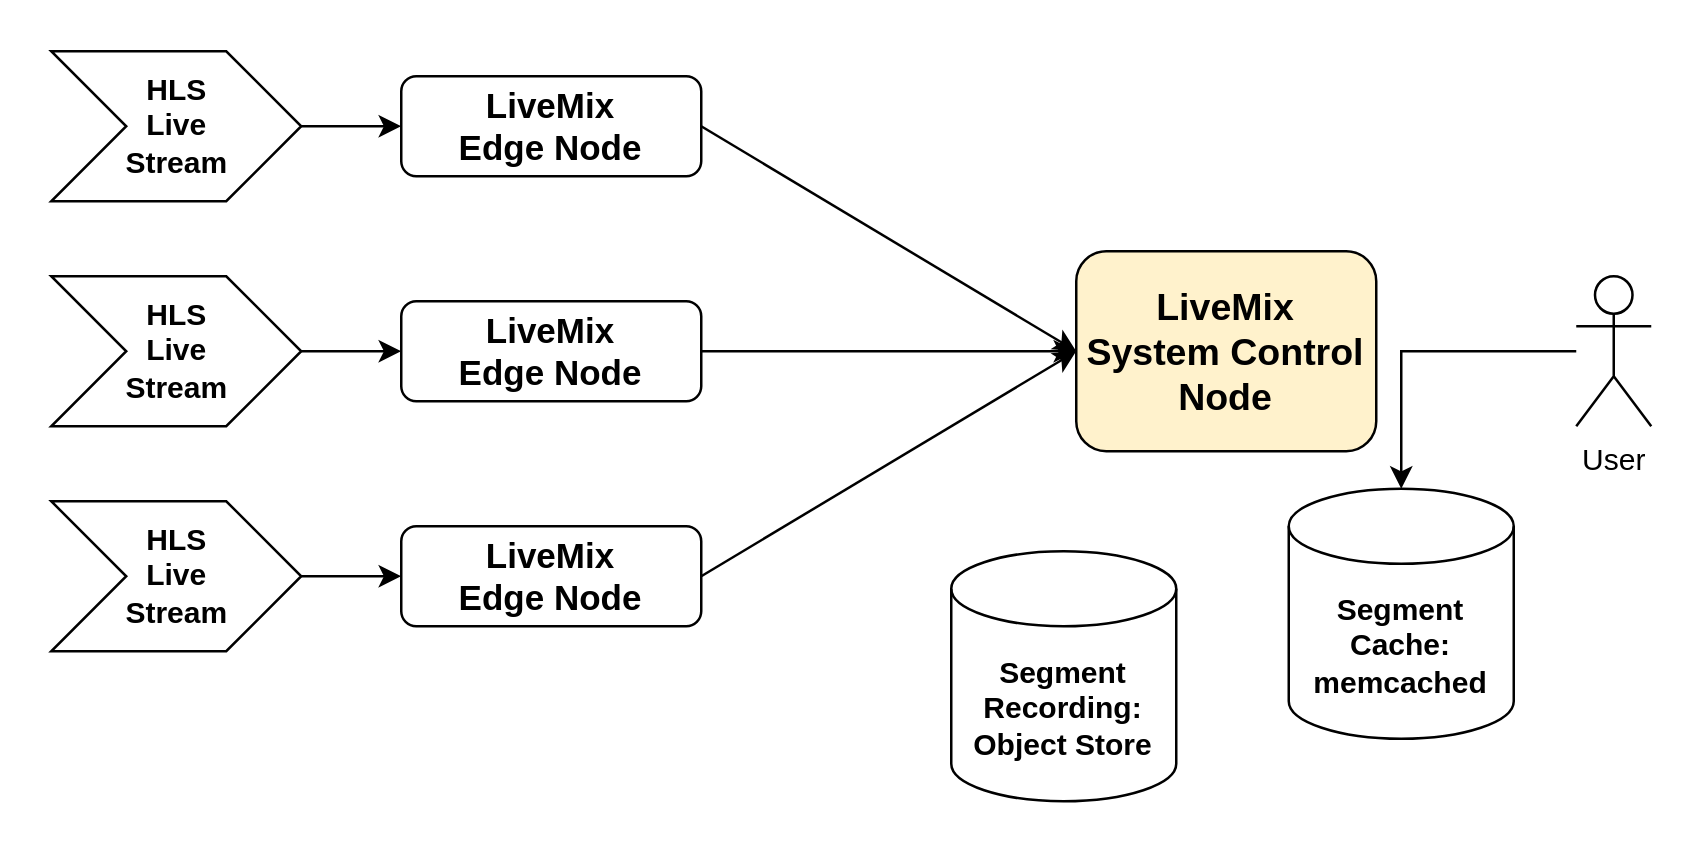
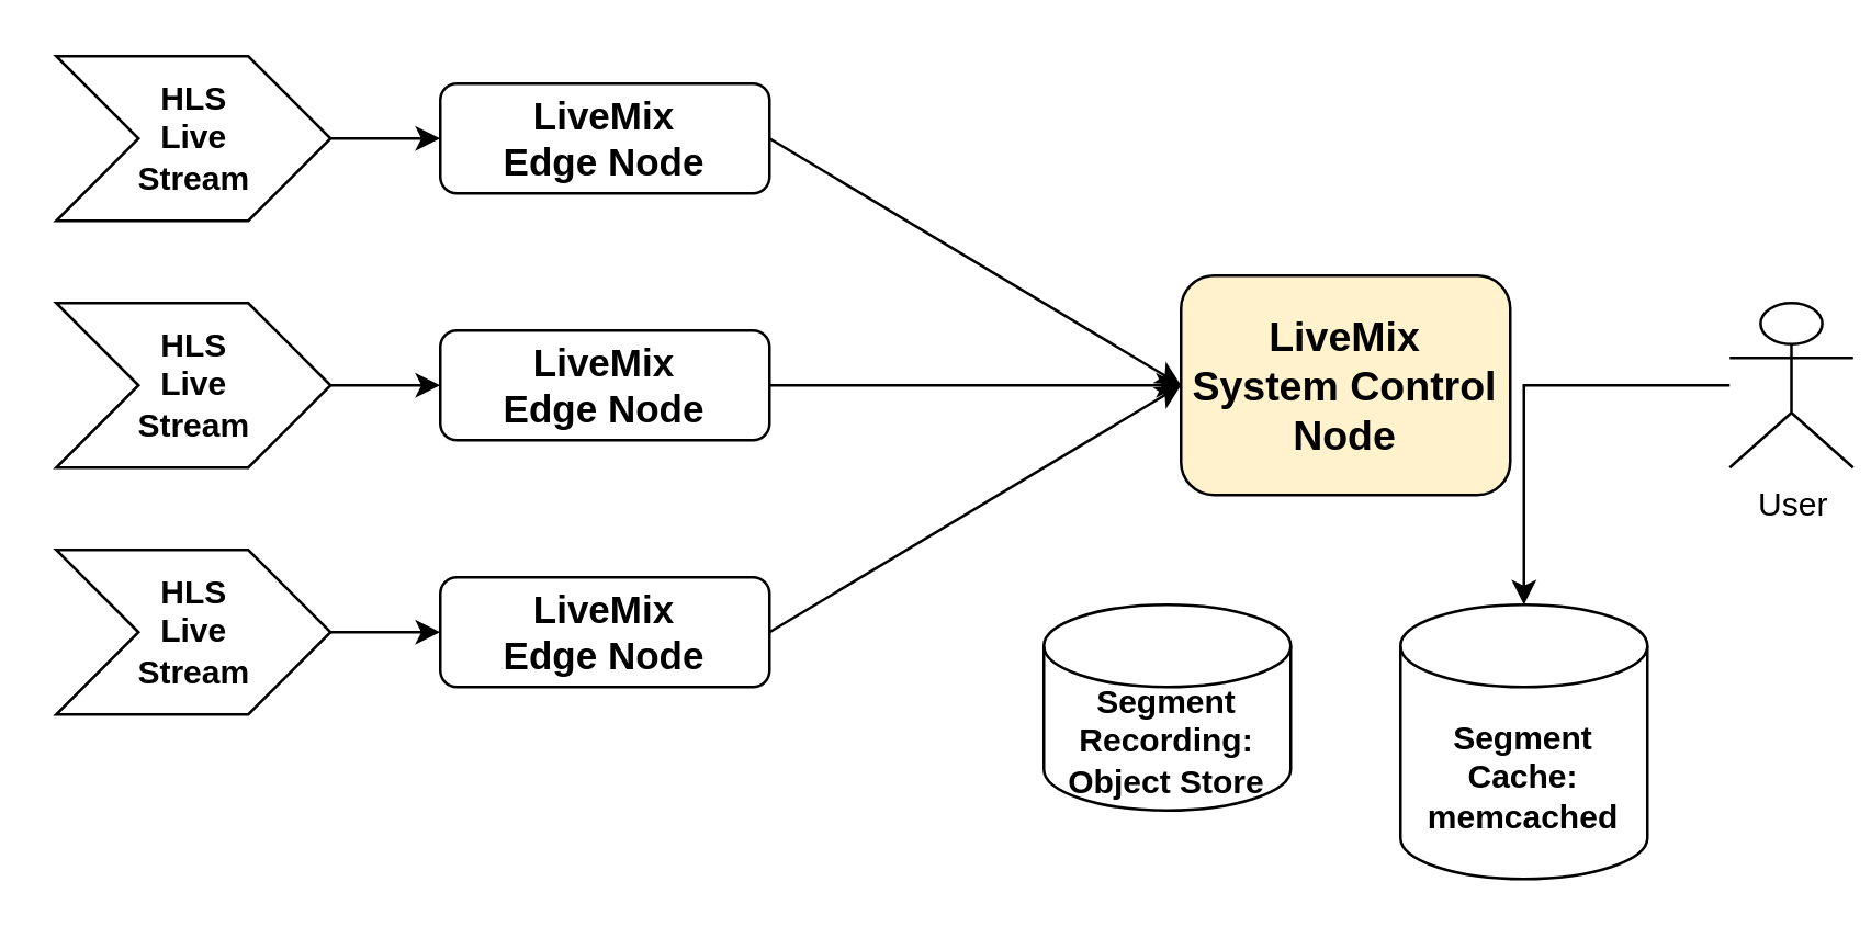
- <mxCell id="15" value="User" style="shape=umlActor;verticalLabelPosition=bottom;verticalAlign=top;html=1;outlineConnect=0;" vertex="1" parent="1"><mxGeometry x="630" y="110" width="30" height="60" as="geometry" /></mxCell>
+ <mxCell id="15" value="User" style="shape=umlActor;verticalLabelPosition=bottom;verticalAlign=top;html=1;outlineConnect=0;" vertex="1" parent="1"><mxGeometry x="630" y="110" width="45" height="60" as="geometry" /></mxCell>
- <mxCell id="3" value="Segment Cache:&lt;br&gt;memcached" style="shape=cylinder3;whiteSpace=wrap;html=1;boundedLbl=1;backgroundOutline=1;size=15;fontStyle=1" vertex="1" parent="1"><mxGeometry x="515" y="195" width="90" height="100" as="geometry" /></mxCell>
+ <mxCell id="3" value="Segment Cache:&lt;br&gt;memcached" style="shape=cylinder3;whiteSpace=wrap;html=1;boundedLbl=1;backgroundOutline=1;size=15;fontStyle=1" vertex="1" parent="1"><mxGeometry x="510" y="220" width="90" height="100" as="geometry" /></mxCell>
- <mxCell id="4" value="Segment Recording:&lt;br&gt;Object Store" style="shape=cylinder3;whiteSpace=wrap;html=1;boundedLbl=1;backgroundOutline=1;size=15;fontStyle=1" vertex="1" parent="1"><mxGeometry x="380" y="220" width="90" height="100" as="geometry" /></mxCell>
+ <mxCell id="4" value="Segment Recording:&lt;br&gt;Object Store" style="shape=cylinder3;whiteSpace=wrap;html=1;boundedLbl=1;backgroundOutline=1;size=15;fontStyle=1" vertex="1" parent="1"><mxGeometry x="380" y="220" width="90" height="75" as="geometry" /></mxCell>
